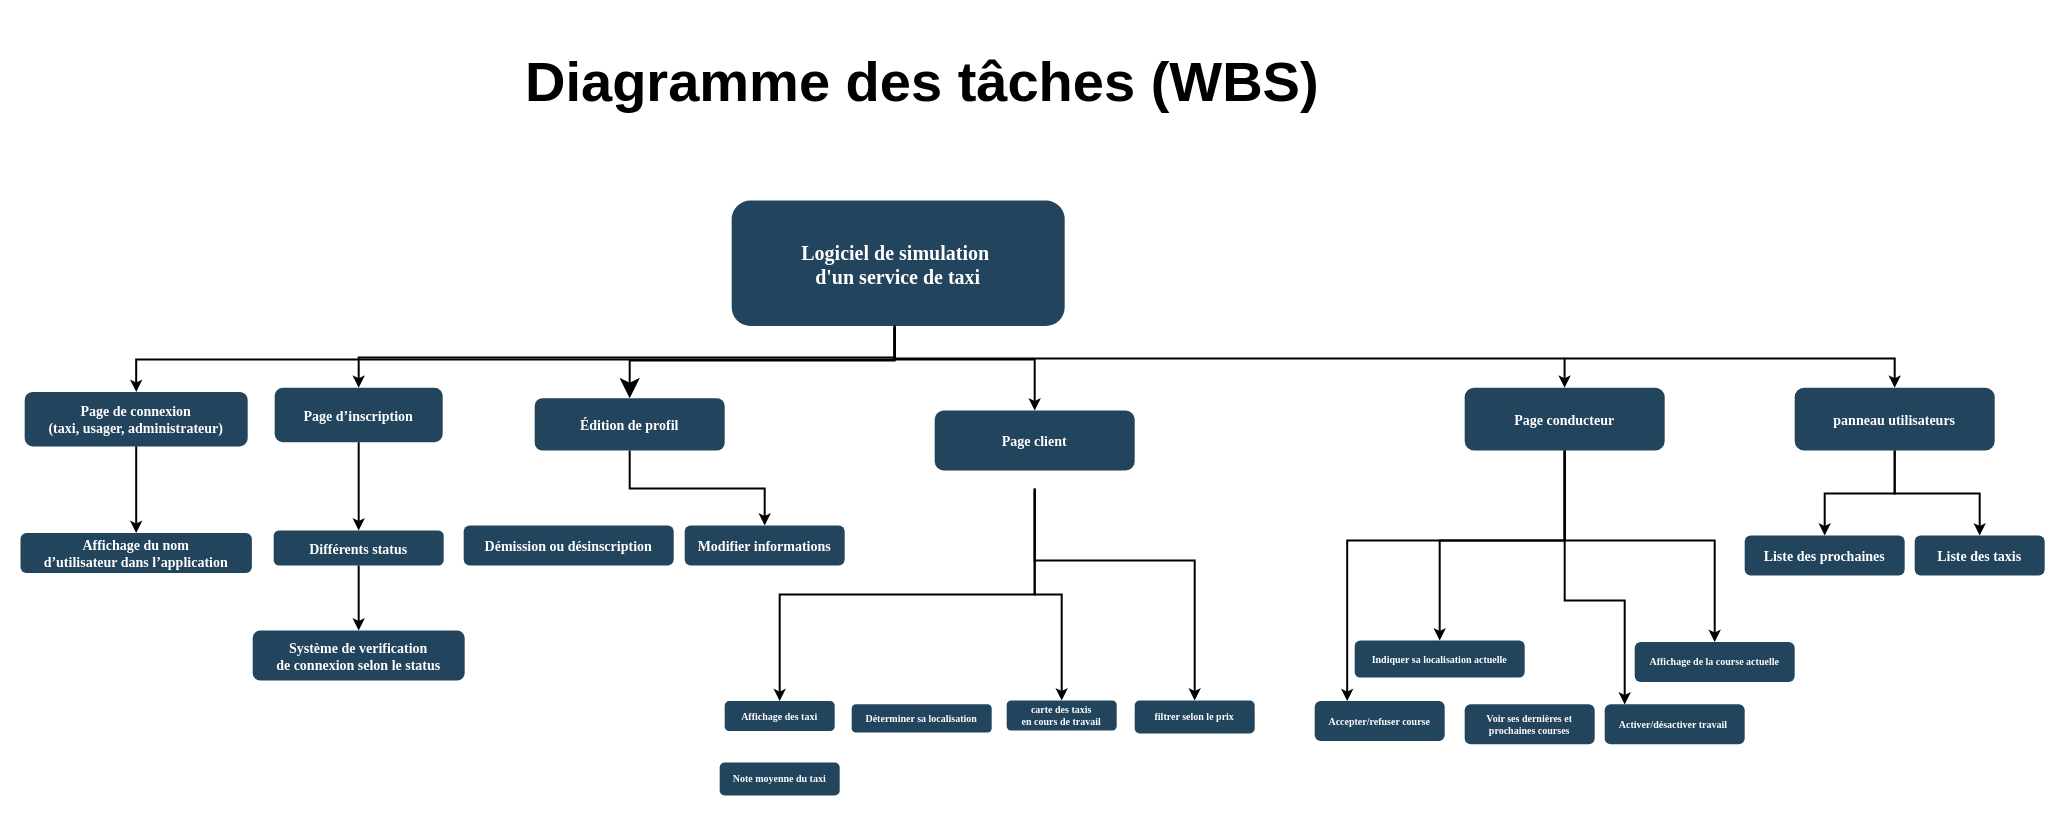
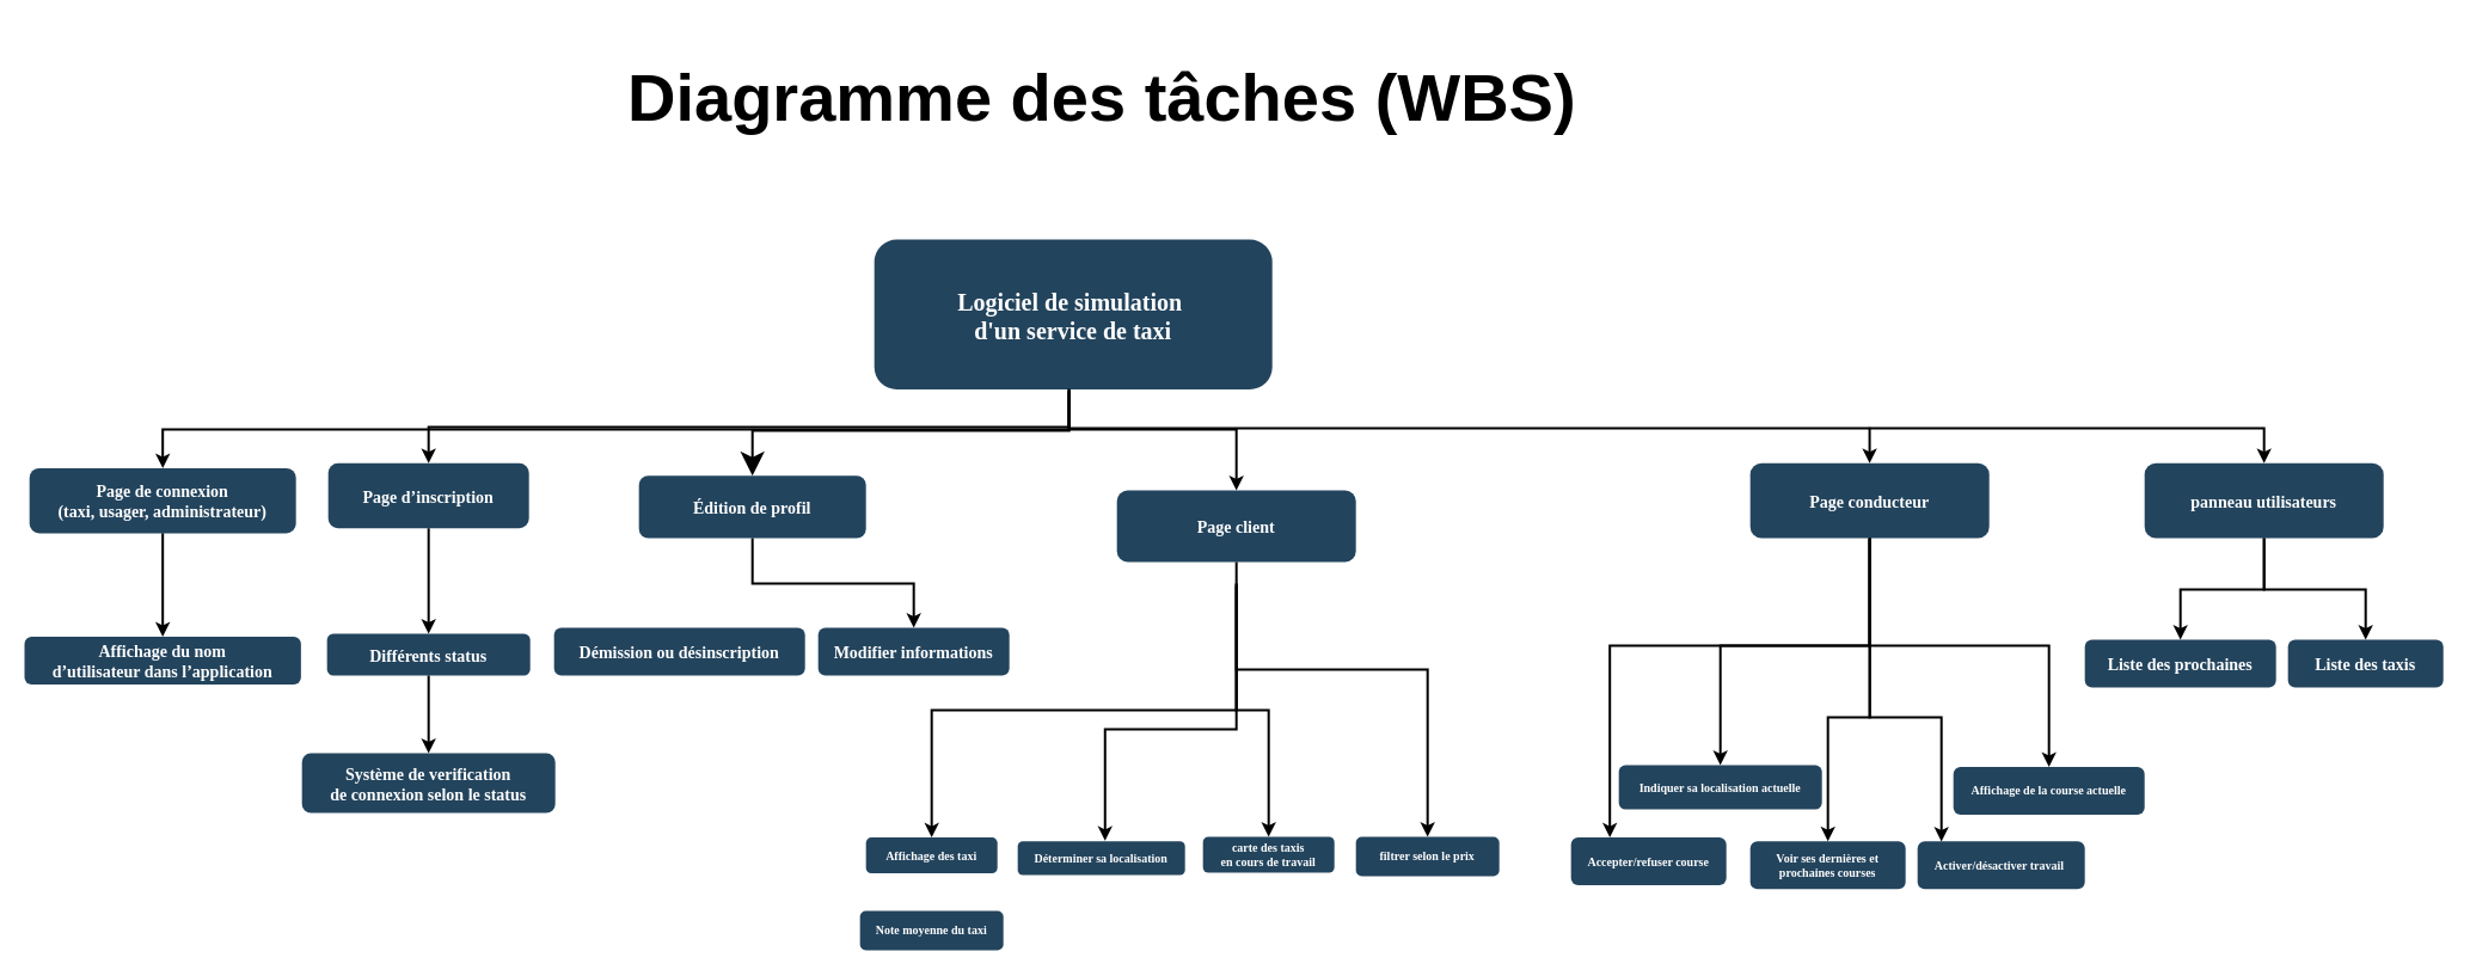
+ <mxCell id="26" value="" style="edgeStyle=elbowEdgeStyle;elbow=vertical;strokeWidth=2;rounded=0;entryX=0.522;entryY=-0.016;entryDx=0;entryDy=0;entryPerimeter=0;exitX=0.5;exitY=1;exitDx=0;exitDy=0;" edge="1" parent="1" source="20" target="27"><mxGeometry x="-415.81" y="48.25" width="100" height="100" as="geometry"><mxPoint x="1023.19" y="487" as="sourcePoint" /><mxPoint x="1147.19" y="548" as="targetPoint" /><Array as="points"><mxPoint x="1013.19" y="610" /><mxPoint x="1013.19" y="610" /><mxPoint x="1013.19" y="610" /><mxPoint x="1014.19" y="610" /><mxPoint x="1014.19" y="600" /><mxPoint x="1014.19" y="580" /></Array></mxGeometry></mxCell>
+ <mxCell id="40" value="" style="edgeStyle=elbowEdgeStyle;elbow=vertical;strokeWidth=2;rounded=0;entryX=0.5;entryY=0;entryDx=0;entryDy=0;exitX=0.5;exitY=1;exitDx=0;exitDy=0;" edge="1" parent="1" source="34" target="39"><mxGeometry x="-272.65" y="92.62" width="100" height="100" as="geometry"><mxPoint x="1500.69" y="448.12" as="sourcePoint" /><mxPoint x="-192.65" y="252.62" as="targetPoint" /><Array as="points"><mxPoint x="1574.19" y="600" /><mxPoint x="1564.19" y="550" /><mxPoint x="1501.19" y="500" /><mxPoint x="1524.19" y="597.12" /></Array></mxGeometry></mxCell>
